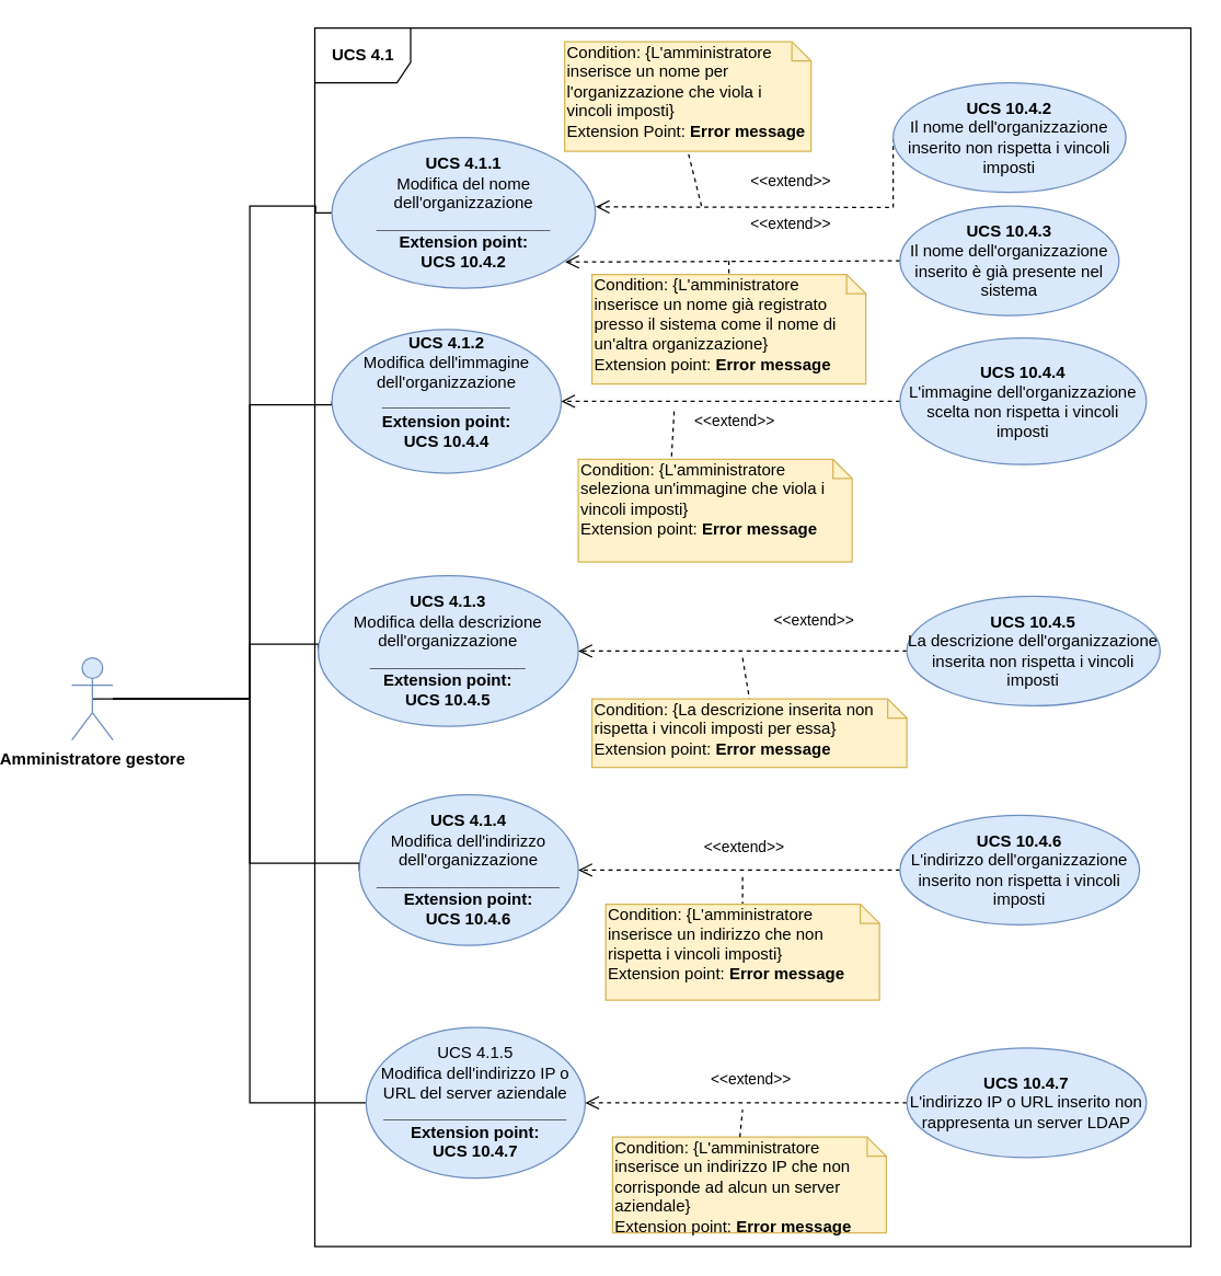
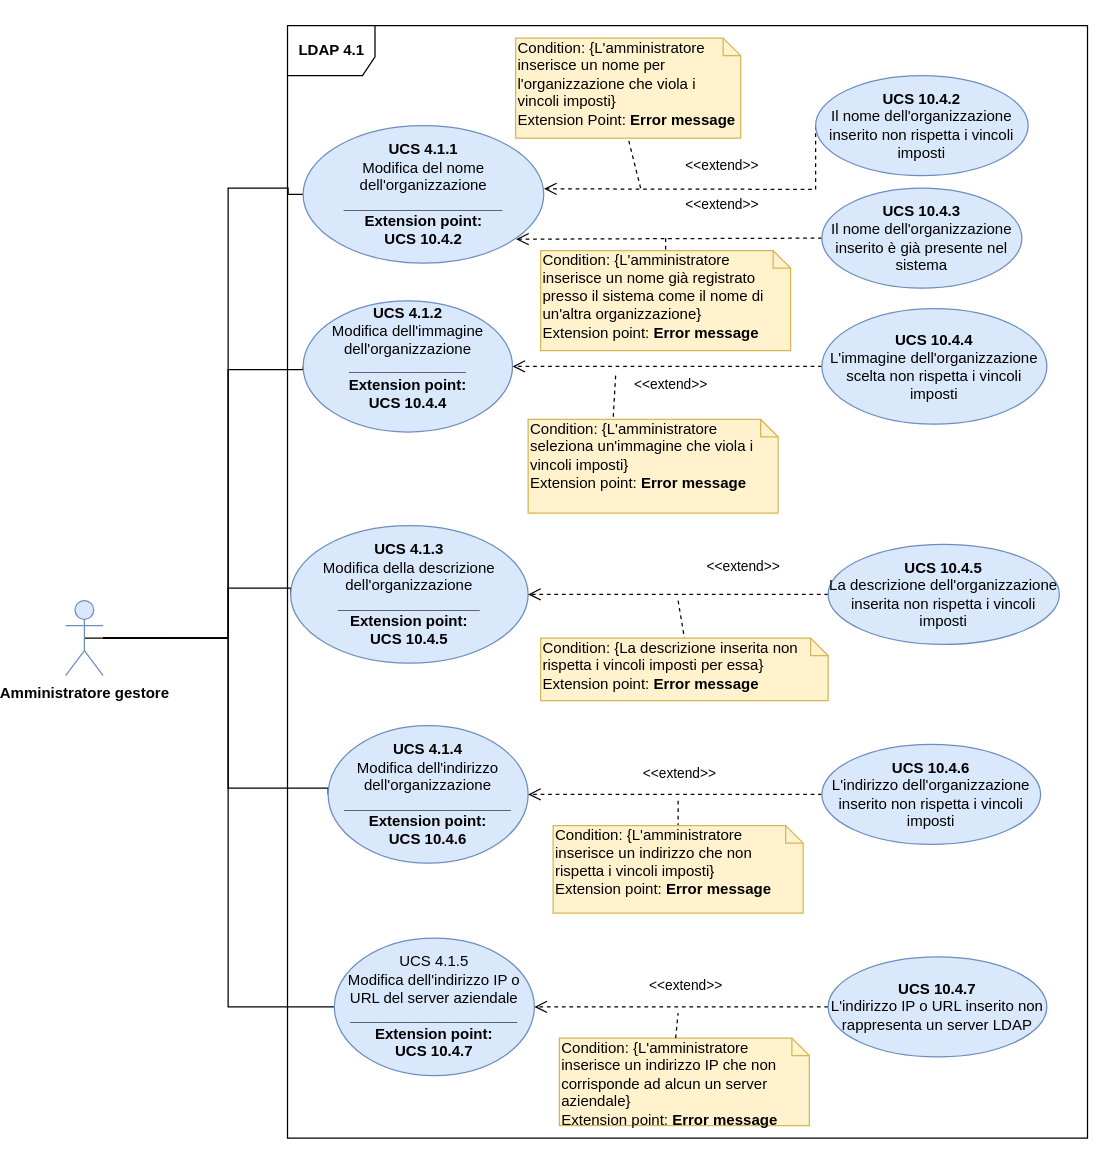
- <mxCell id="8" value="&lt;b&gt;UCS 4.1&lt;/b&gt;" style="shape=umlFrame;whiteSpace=wrap;html=1;width=70;height=40;" parent="1" vertex="1"><mxGeometry x="197.5" y="20" width="640" height="890" as="geometry" /></mxCell>
+ <mxCell id="8" value="&lt;b&gt;LDAP 4.1&lt;/b&gt;" style="shape=umlFrame;whiteSpace=wrap;html=1;width=70;height=40;" parent="1" vertex="1"><mxGeometry x="197.5" y="20" width="640" height="890" as="geometry" /></mxCell>
